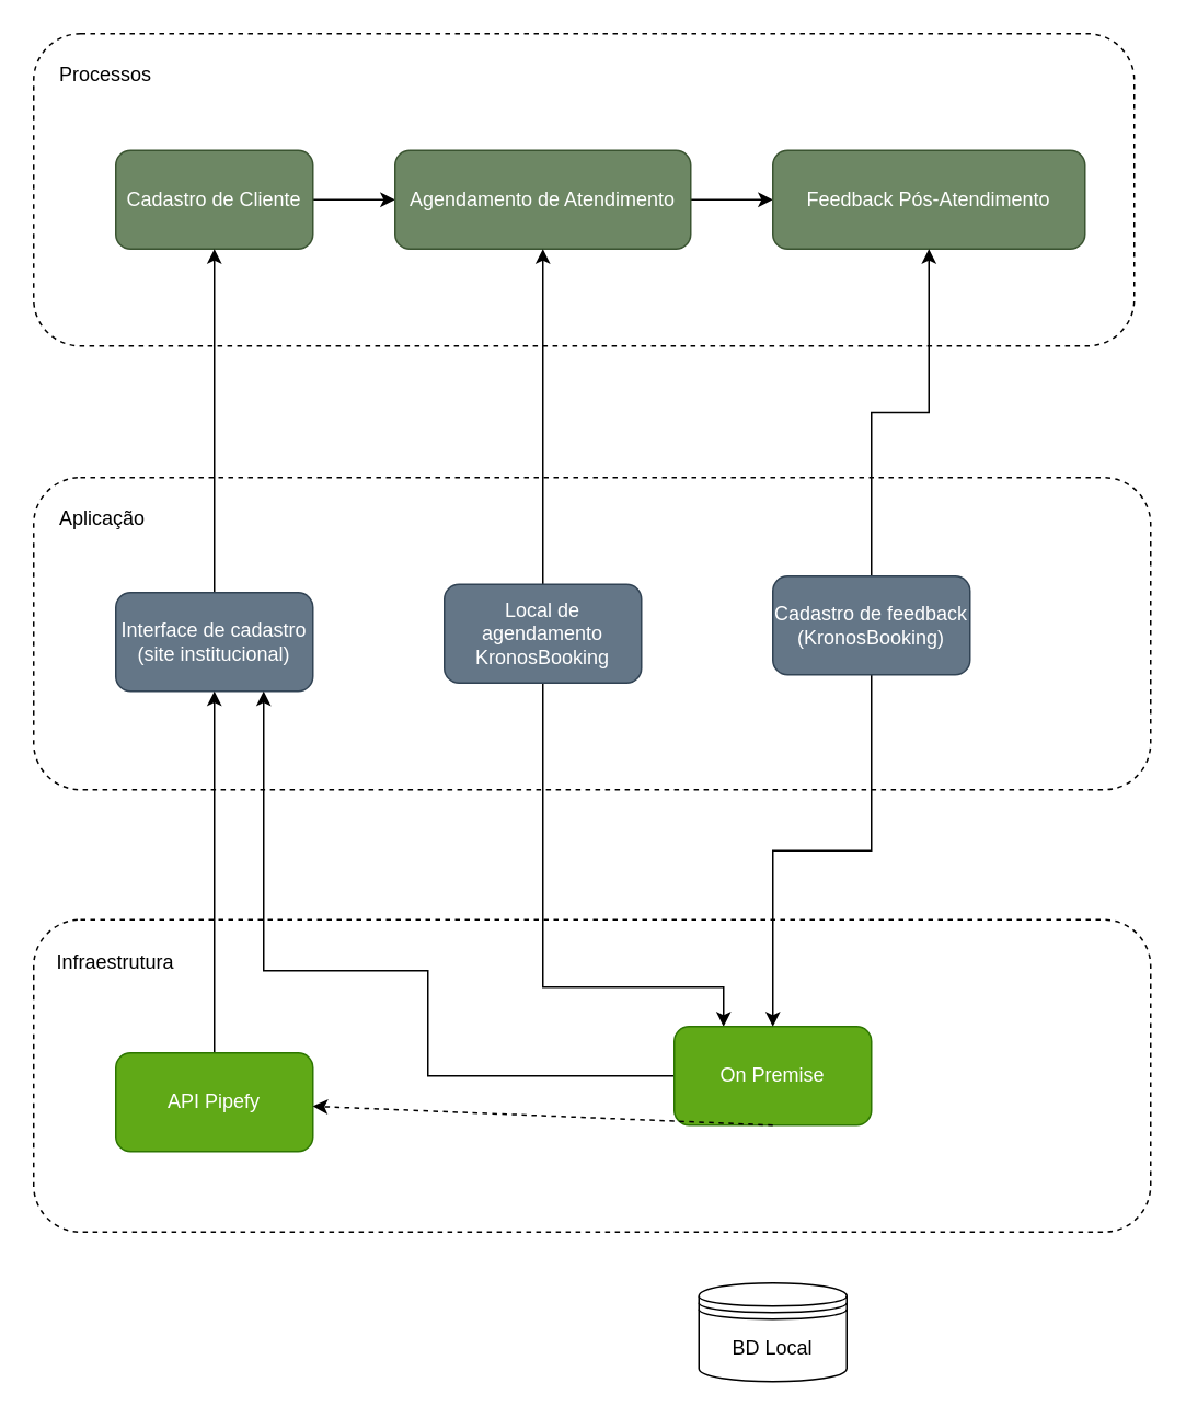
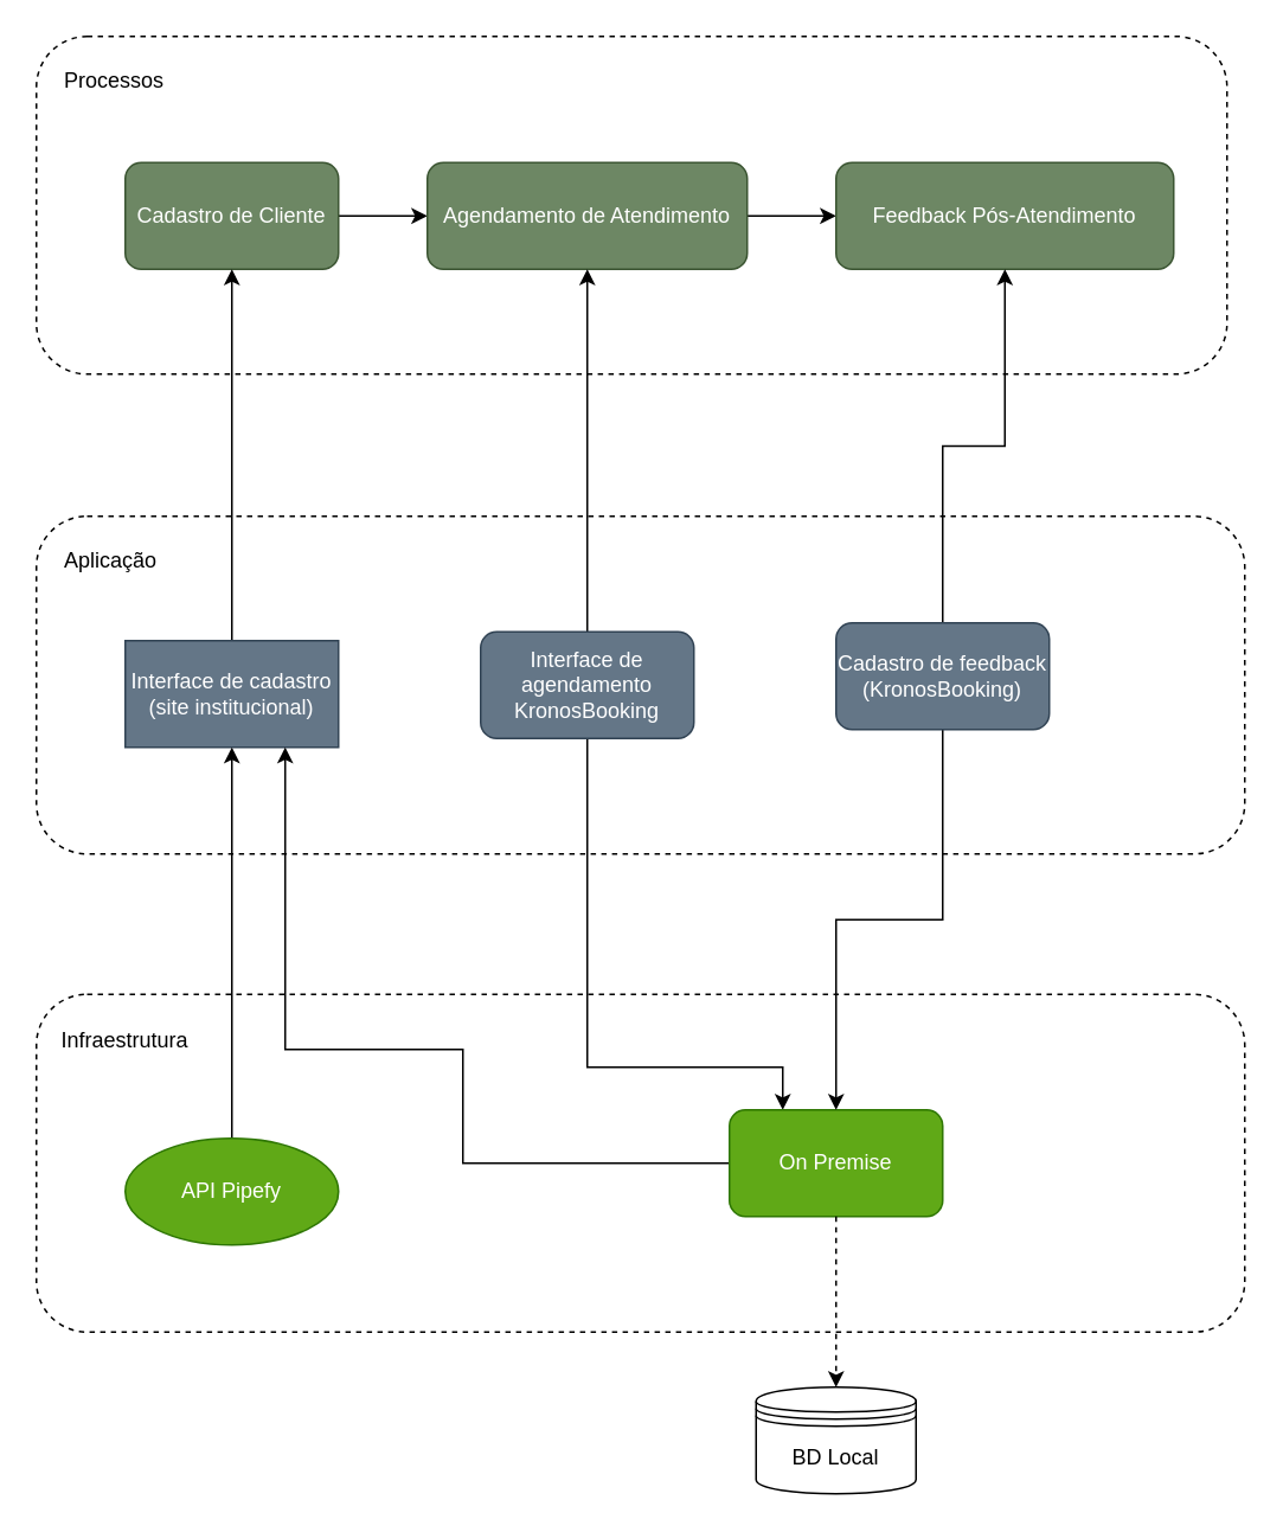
- <mxCell id="19" value="Local de agendamento KronosBooking" style="rounded=1;whiteSpace=wrap;html=1;fillColor=#647687;fontColor=#ffffff;strokeColor=#314354;" parent="1" vertex="1"><mxGeometry x="270" y="355" width="120" height="60" as="geometry" /></mxCell>
+ <mxCell id="19" value="Interface de agendamento KronosBooking" style="rounded=1;whiteSpace=wrap;html=1;fillColor=#647687;fontColor=#ffffff;strokeColor=#314354;" parent="1" vertex="1"><mxGeometry x="270" y="355" width="120" height="60" as="geometry" /></mxCell>
- <mxCell id="14" value="Interface de cadastro (site institucional)" style="rounded=1;whiteSpace=wrap;html=1;fillColor=#647687;fontColor=#ffffff;strokeColor=#314354;" parent="1" vertex="1"><mxGeometry x="70" y="360" width="120" height="60" as="geometry" /></mxCell>
+ <mxCell id="14" value="Interface de cadastro (site institucional)" style="whiteSpace=wrap;html=1;fillColor=#647687;fontColor=#ffffff;strokeColor=#314354;rounded=0;" parent="1" vertex="1"><mxGeometry x="70" y="360" width="120" height="60" as="geometry" /></mxCell>
- <mxCell id="16" value="API Pipefy" style="rounded=1;whiteSpace=wrap;html=1;fillColor=#60a917;fontColor=#ffffff;strokeColor=#2D7600;" parent="1" vertex="1"><mxGeometry x="70" y="640" width="120" height="60" as="geometry" /></mxCell>
+ <mxCell id="16" value="API Pipefy" style="ellipse;whiteSpace=wrap;html=1;fillColor=#60a917;fontColor=#ffffff;strokeColor=#2D7600;" parent="1" vertex="1"><mxGeometry x="70" y="640" width="120" height="60" as="geometry" /></mxCell>
- <mxCell id="23" value="" style="html=1;labelBackgroundColor=#ffffff;startArrow=none;startFill=0;startSize=6;endArrow=classic;endFill=1;endSize=6;jettySize=auto;orthogonalLoop=1;strokeWidth=1;dashed=1;fontSize=14;rounded=0;exitX=0.5;exitY=1;exitDx=0;exitDy=0;" parent="1" source="21" target="16" edge="1"><mxGeometry width="60" height="60" relative="1" as="geometry"><mxPoint x="420" y="730" as="sourcePoint" /><mxPoint x="480" y="670" as="targetPoint" /></mxGeometry></mxCell>
+ <mxCell id="23" value="" style="html=1;labelBackgroundColor=#ffffff;startArrow=none;startFill=0;startSize=6;endArrow=classic;endFill=1;endSize=6;jettySize=auto;orthogonalLoop=1;strokeWidth=1;dashed=1;fontSize=14;rounded=0;exitX=0.5;exitY=1;exitDx=0;exitDy=0;entryX=0.5;entryY=0;entryDx=0;entryDy=0;" parent="1" source="21" target="22" edge="1"><mxGeometry width="60" height="60" relative="1" as="geometry"><mxPoint x="420" y="730" as="sourcePoint" /><mxPoint x="480" y="670" as="targetPoint" /></mxGeometry></mxCell>
